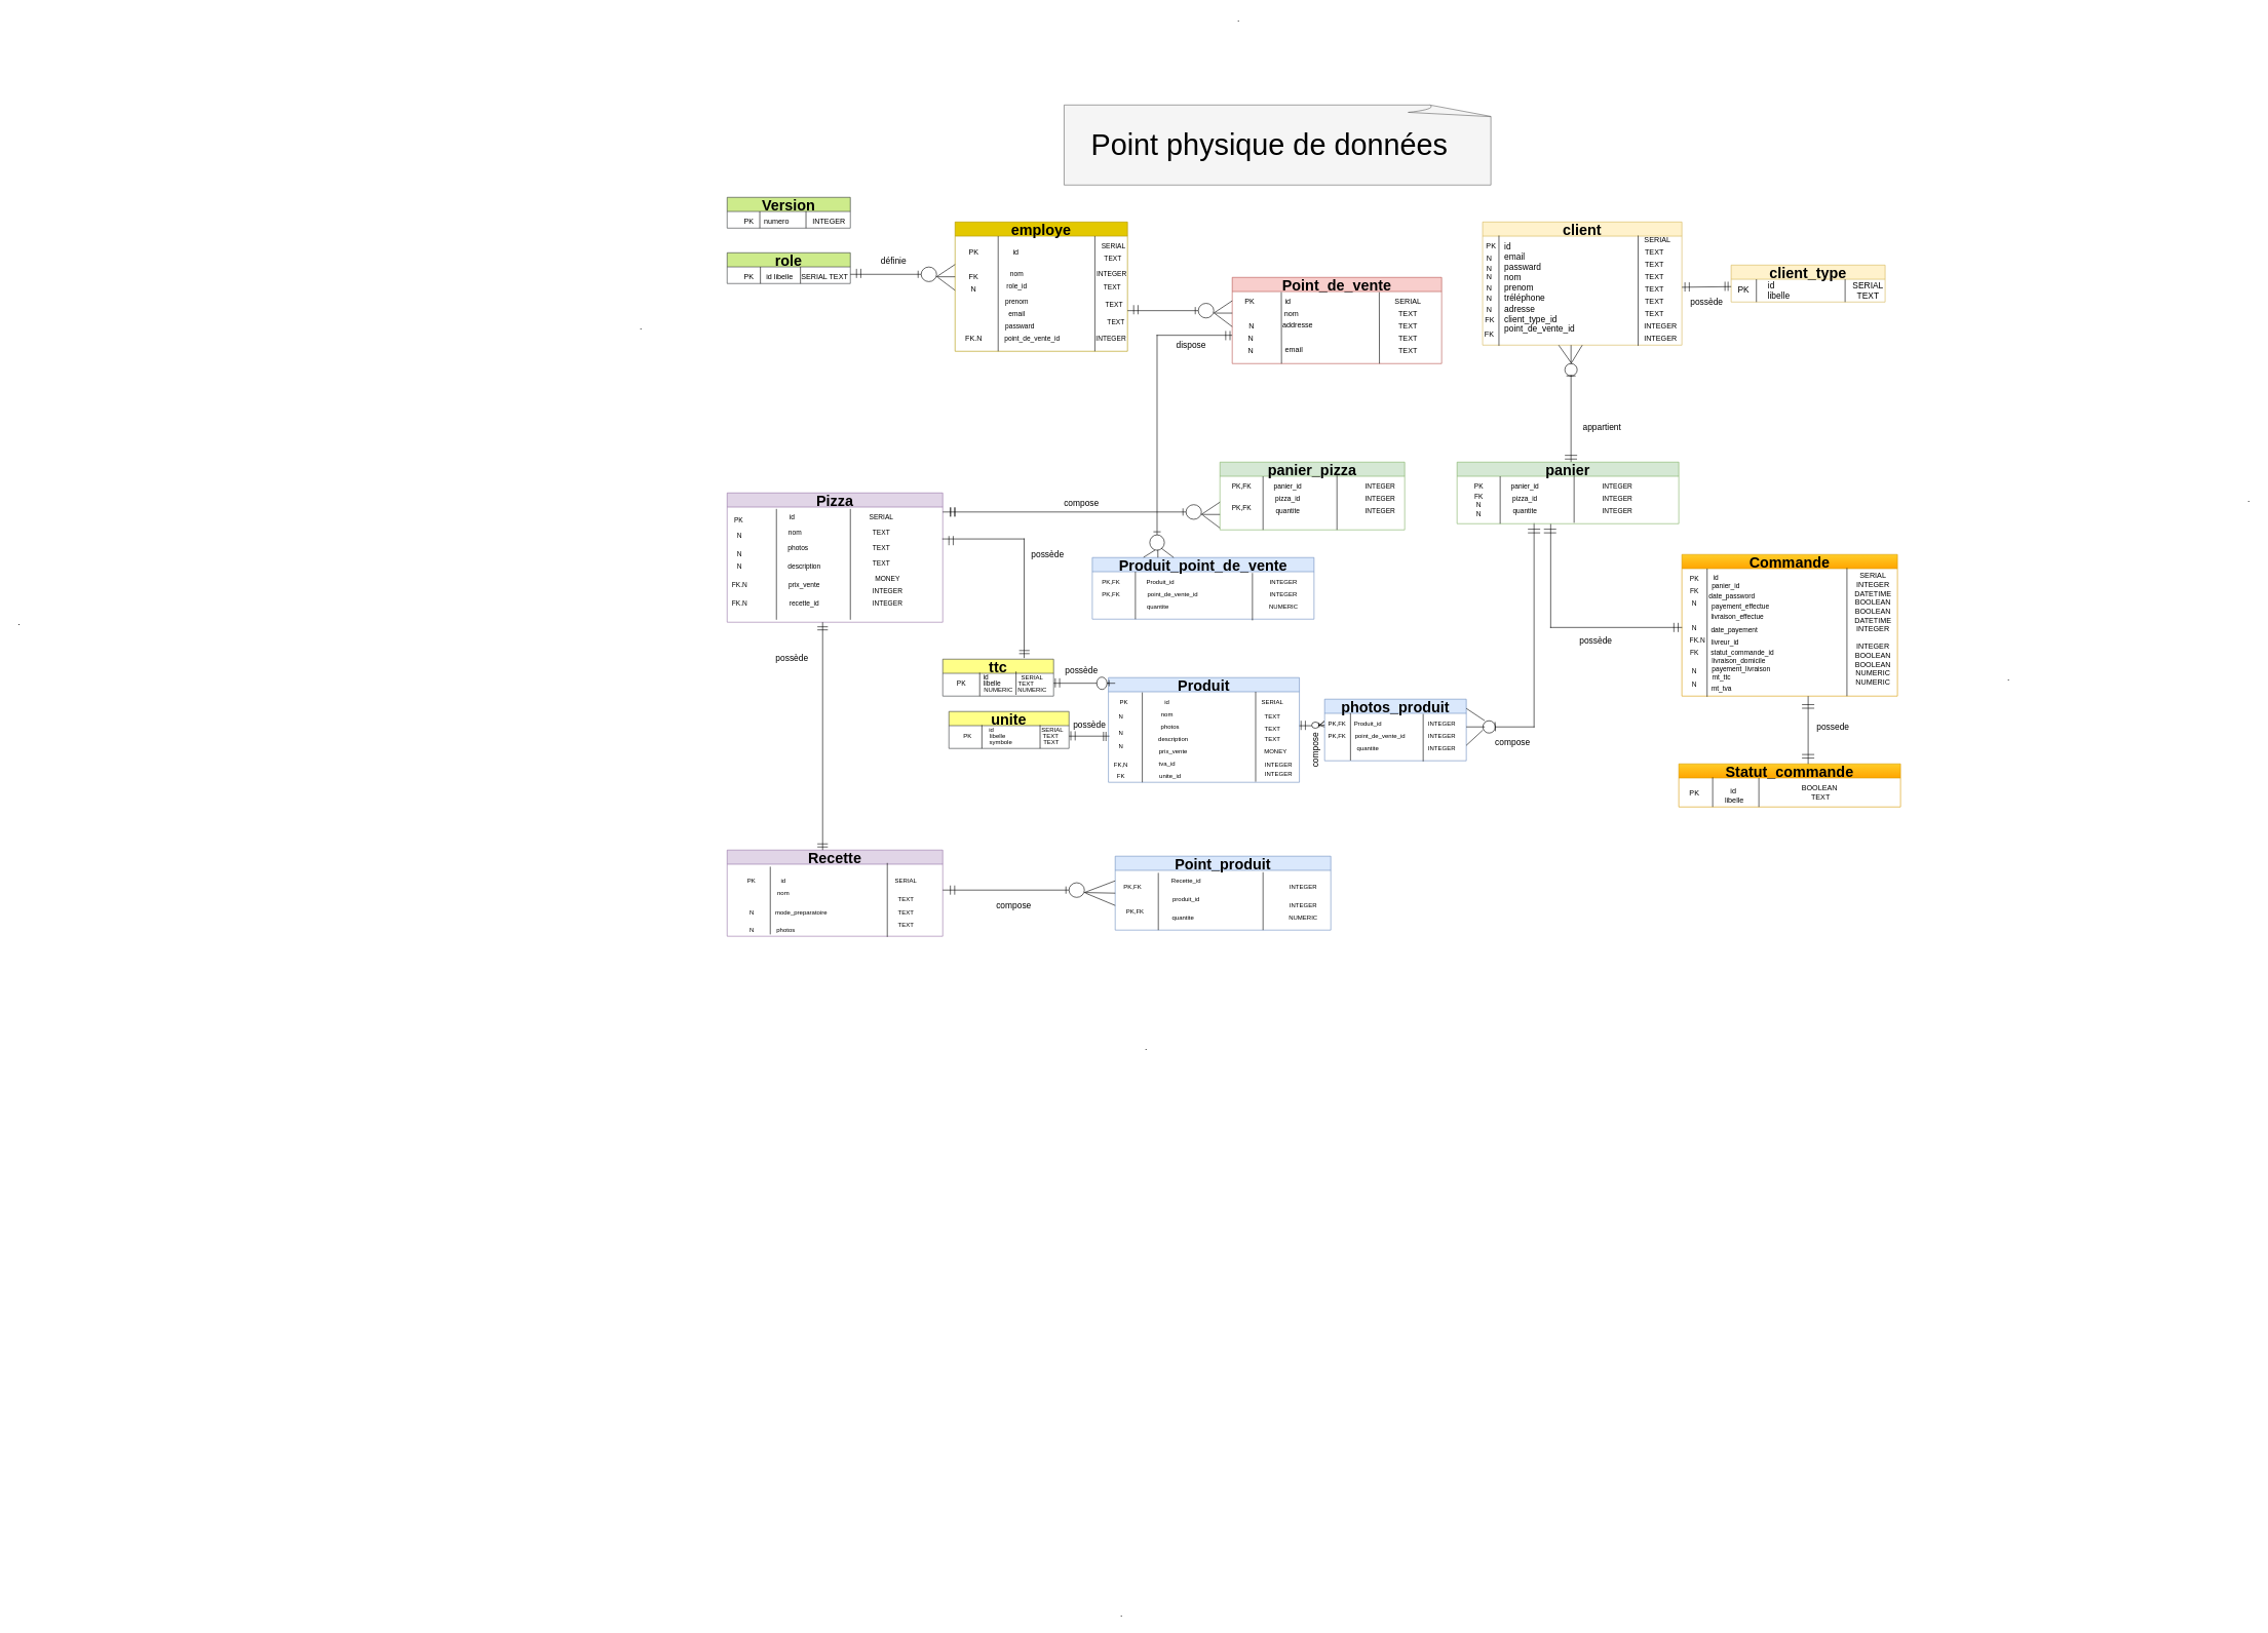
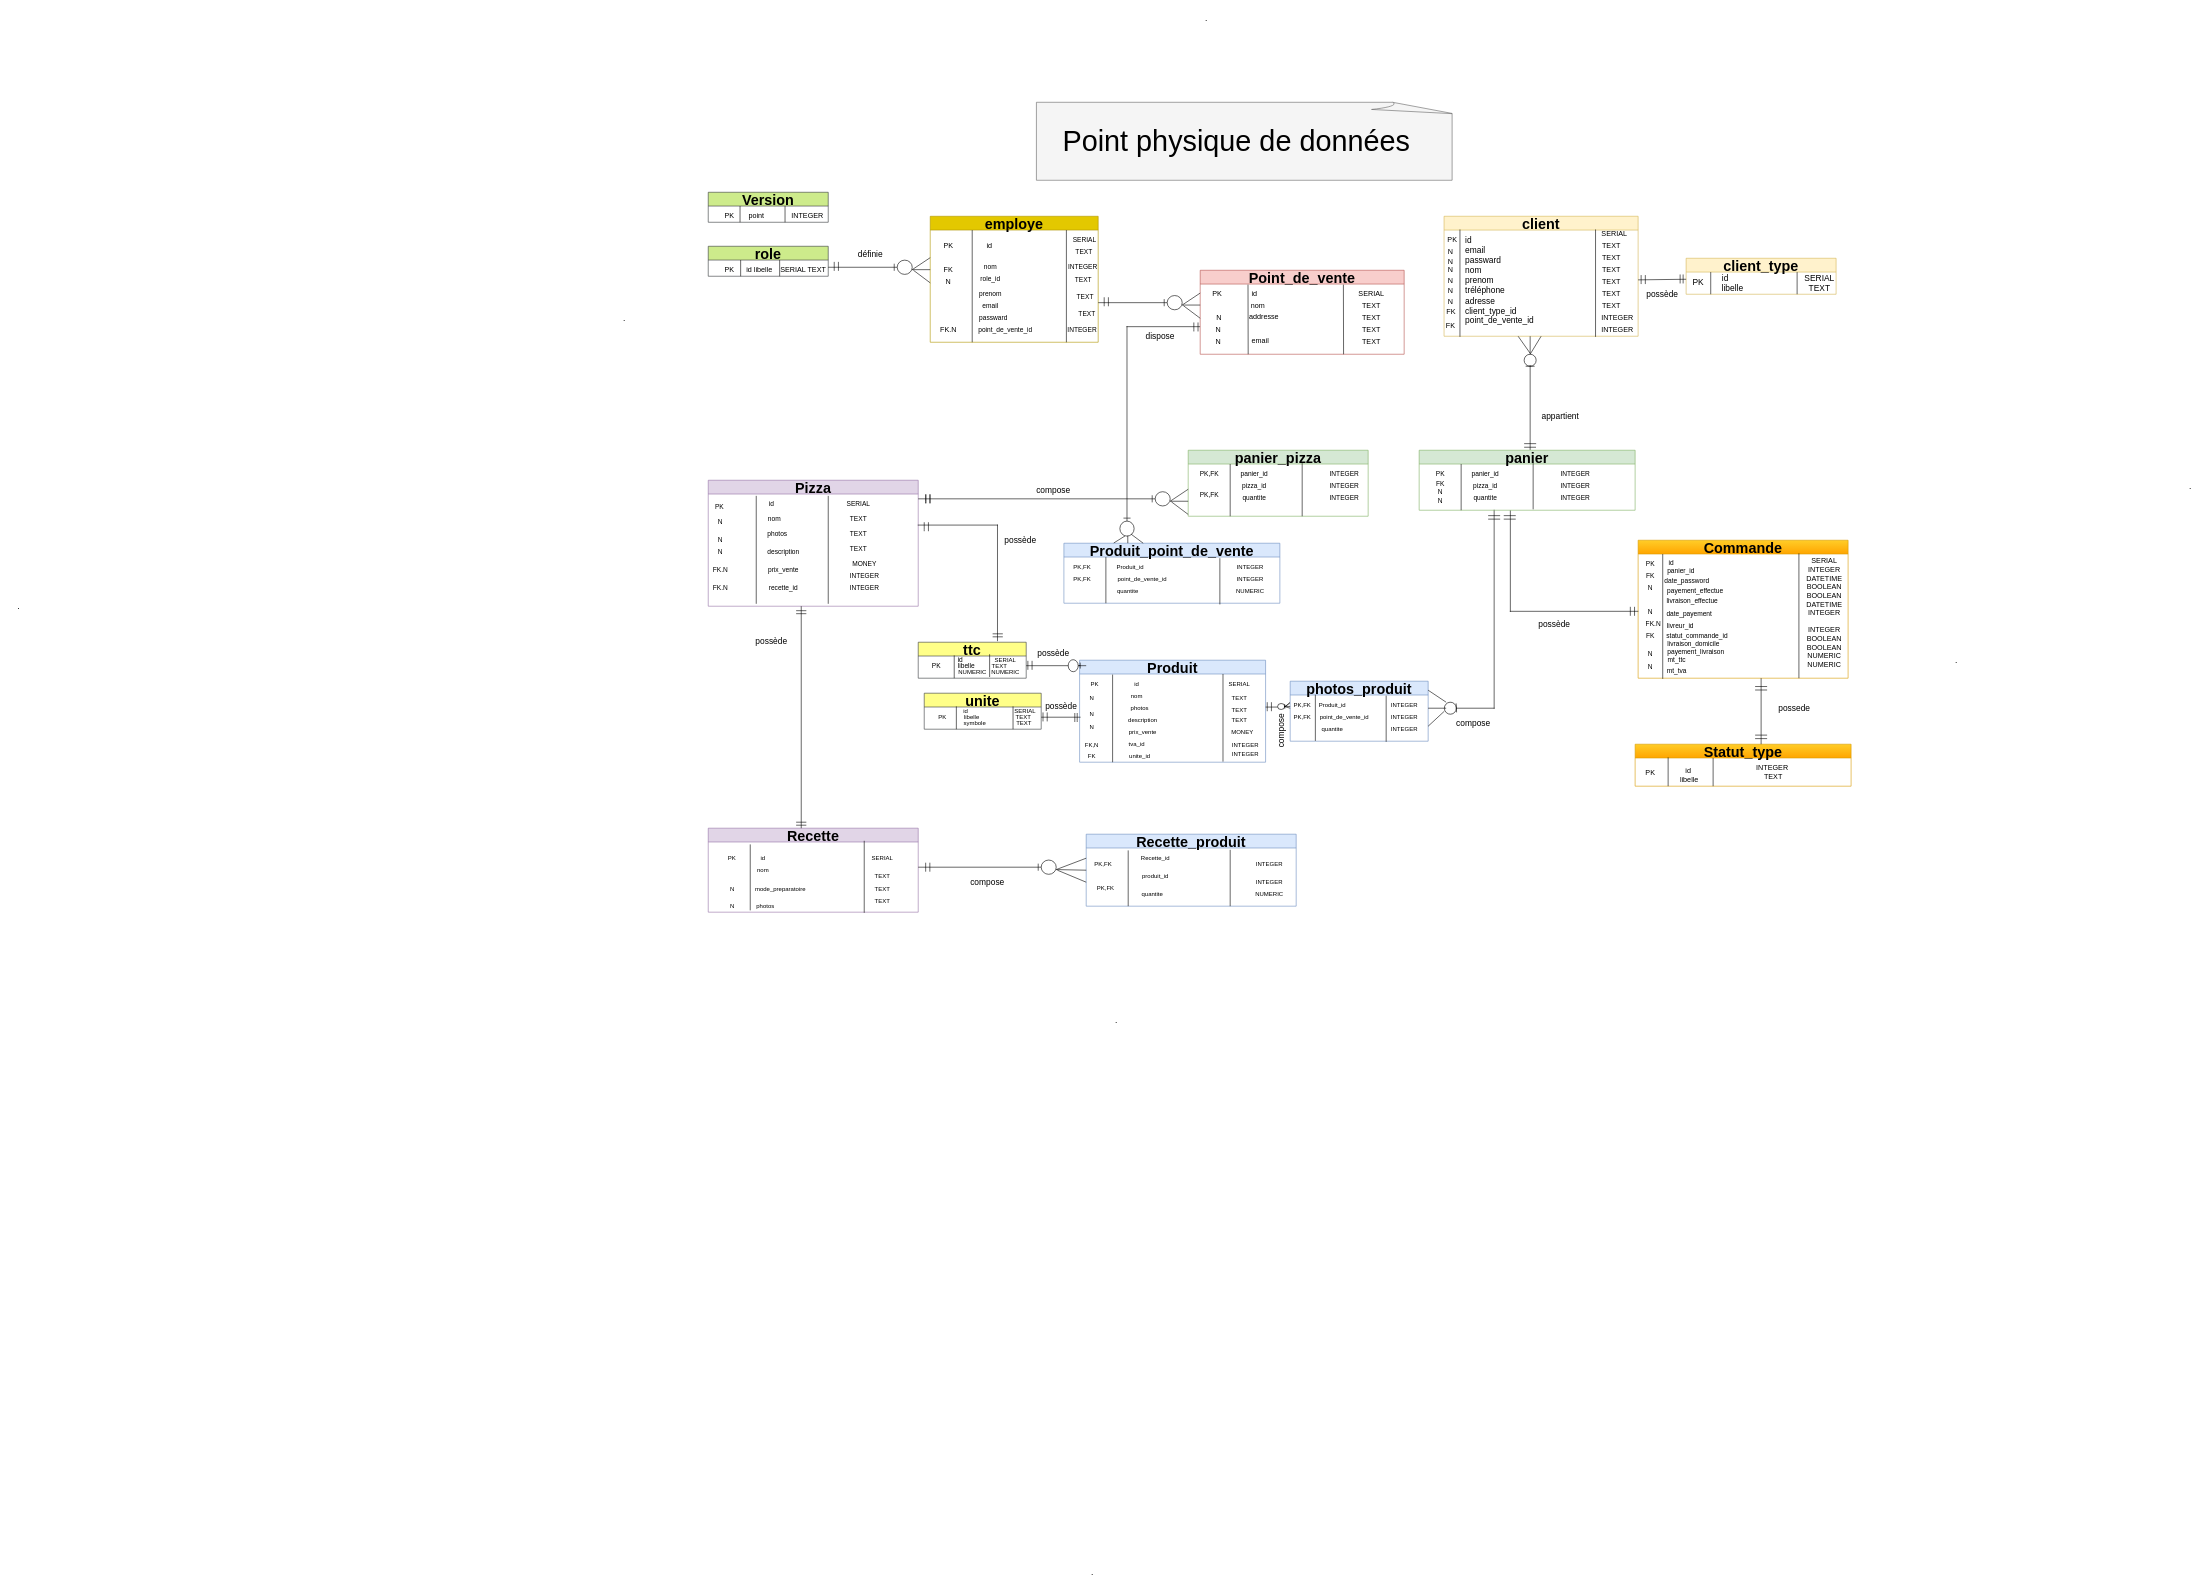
- <mxCell id="10" value="numero" style="text;html=1;align=center;verticalAlign=middle;resizable=0;points=[];autosize=1;strokeColor=none;fillColor=none;" parent="6" vertex="1"><mxGeometry x="50" y="30" width="60" height="20" as="geometry" /></mxCell>
+ <mxCell id="10" value="point" style="text;html=1;align=center;verticalAlign=middle;resizable=0;points=[];autosize=1;strokeColor=none;fillColor=none;" parent="6" vertex="1"><mxGeometry x="50" y="30" width="60" height="20" as="geometry" /></mxCell>
- <mxCell id="252" value="possede" style="text;html=1;align=center;verticalAlign=middle;resizable=0;points=[];autosize=1;strokeColor=none;fillColor=none;fontSize=14;" vertex="1" parent="1"><mxGeometry x="2940" y="1170" width="70" height="20" as="geometry" /></mxCell>
+ <mxCell id="252" value="possede" style="text;html=1;align=center;verticalAlign=middle;resizable=0;points=[];autosize=1;strokeColor=none;fillColor=none;fontSize=14;" vertex="1" parent="1"><mxGeometry x="2955" y="1170" width="70" height="20" as="geometry" /></mxCell>
- <mxCell id="128" value="Statut_commande" style="swimlane;fontSize=24;startSize=23;fillColor=#ffcd28;gradientColor=#ffa500;strokeColor=#d79b00;" parent="1" vertex="1"><mxGeometry x="2725" y="1240" width="360" height="70" as="geometry" /></mxCell>
+ <mxCell id="128" value="Statut_type" style="swimlane;fontSize=24;startSize=23;fillColor=#ffcd28;gradientColor=#ffa500;strokeColor=#d79b00;" parent="1" vertex="1"><mxGeometry x="2725" y="1240" width="360" height="70" as="geometry" /></mxCell>
- <mxCell id="131" value="BOOLEAN&amp;nbsp;&lt;br&gt;TEXT" style="text;html=1;align=center;verticalAlign=middle;resizable=0;points=[];autosize=1;strokeColor=none;fillColor=none;fontSize=12;" parent="128" vertex="1"><mxGeometry x="195" y="32" width="70" height="30" as="geometry" /></mxCell>
+ <mxCell id="131" value="INTEGER&amp;nbsp;&lt;br&gt;TEXT" style="text;html=1;align=center;verticalAlign=middle;resizable=0;points=[];autosize=1;strokeColor=none;fillColor=none;fontSize=12;" parent="128" vertex="1"><mxGeometry x="195" y="32" width="70" height="30" as="geometry" /></mxCell>
- <mxCell id="191" value="Point_produit" style="swimlane;fontSize=24;startSize=23;fillColor=#dae8fc;strokeColor=#6c8ebf;" parent="1" vertex="1"><mxGeometry x="1810" y="1390" width="350" height="120" as="geometry" /></mxCell>
+ <mxCell id="191" value="Recette_produit" style="swimlane;fontSize=24;startSize=23;fillColor=#dae8fc;strokeColor=#6c8ebf;" parent="1" vertex="1"><mxGeometry x="1810" y="1390" width="350" height="120" as="geometry" /></mxCell>
